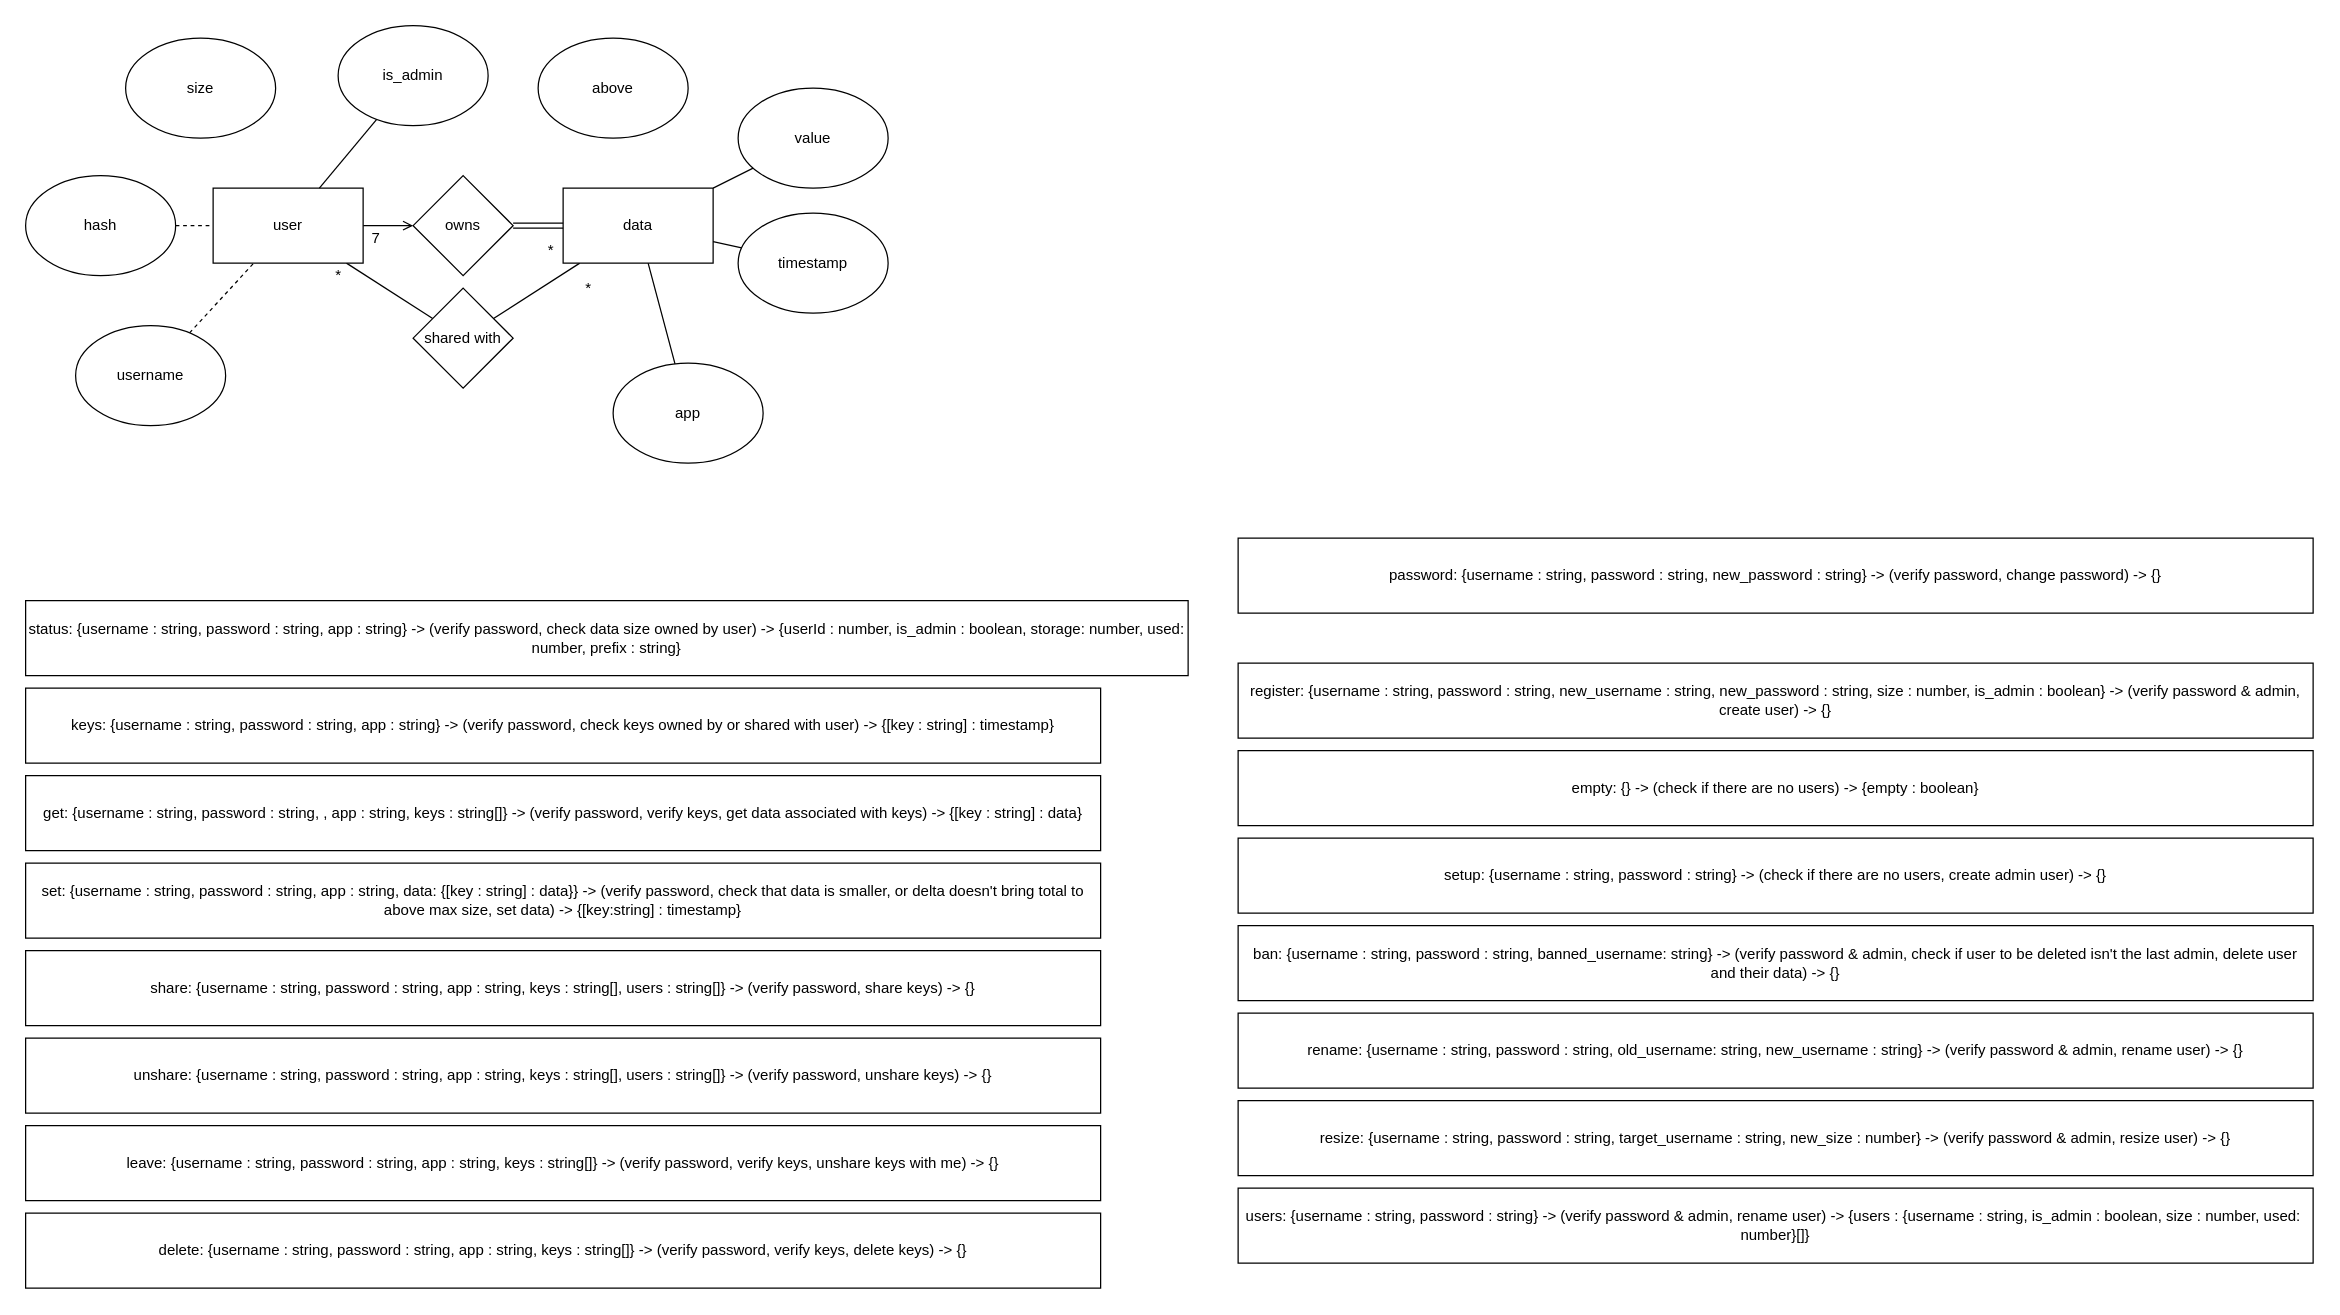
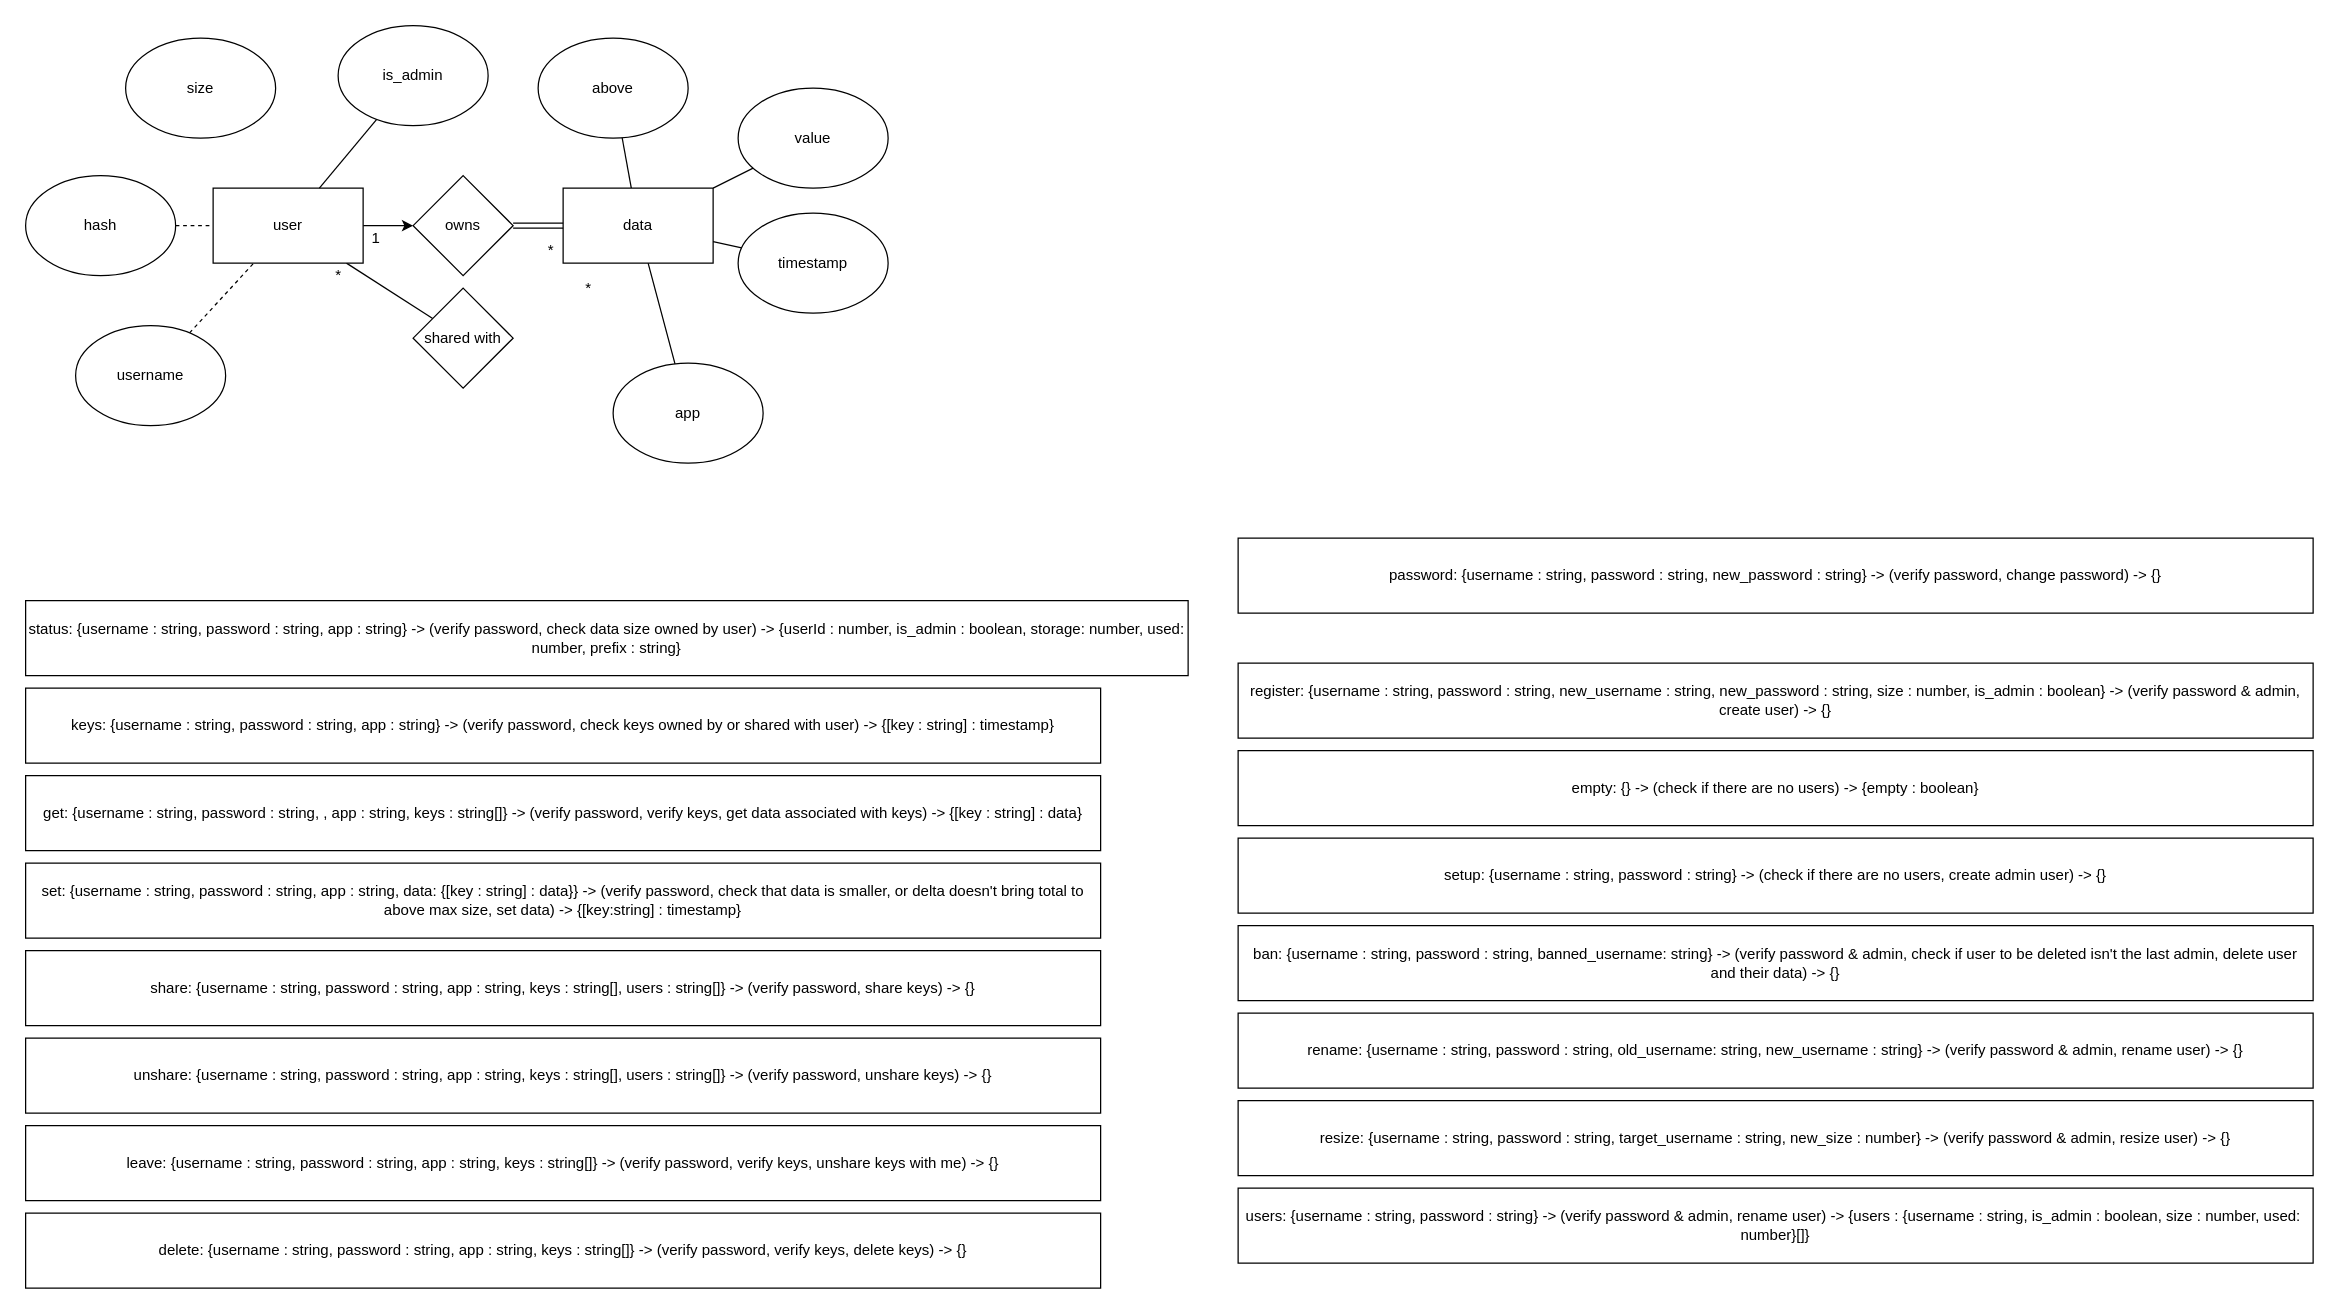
- <mxCell id="2" style="edgeStyle=orthogonalEdgeStyle;rounded=0;orthogonalLoop=1;jettySize=auto;html=1;endArrow=open;" parent="1" source="4" target="18" edge="1"><mxGeometry relative="1" as="geometry" /></mxCell>
+ <mxCell id="2" style="edgeStyle=orthogonalEdgeStyle;rounded=0;orthogonalLoop=1;jettySize=auto;html=1;" parent="1" source="4" target="18" edge="1"><mxGeometry relative="1" as="geometry" /></mxCell>
- <mxCell id="19" value="7" style="text;html=1;align=center;verticalAlign=middle;resizable=0;points=[];autosize=1;strokeColor=none;" parent="1" vertex="1"><mxGeometry x="290" y="180" width="20" height="20" as="geometry" /></mxCell>
+ <mxCell id="19" value="1" style="text;html=1;align=center;verticalAlign=middle;resizable=0;points=[];autosize=1;strokeColor=none;" parent="1" vertex="1"><mxGeometry x="290" y="180" width="20" height="20" as="geometry" /></mxCell>
- <mxCell id="5" style="edgeStyle=none;rounded=0;orthogonalLoop=1;jettySize=auto;html=1;endArrow=none;endFill=0;" parent="1" source="7" target="23" edge="1"><mxGeometry relative="1" as="geometry" /></mxCell>
+ <mxCell id="5" style="edgeStyle=none;rounded=0;orthogonalLoop=1;jettySize=auto;html=1;endArrow=none;endFill=0;" parent="1" source="7" target="12" edge="1"><mxGeometry relative="1" as="geometry" /></mxCell>
